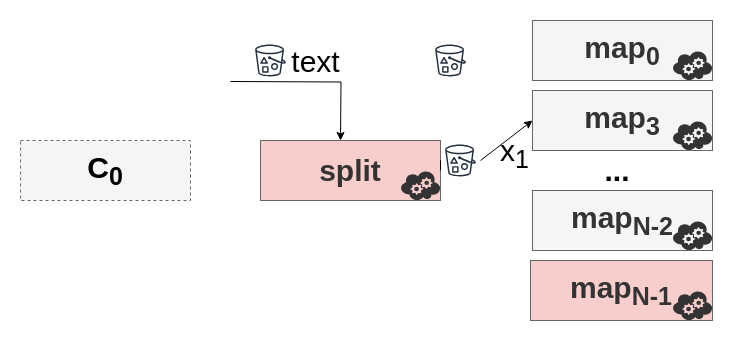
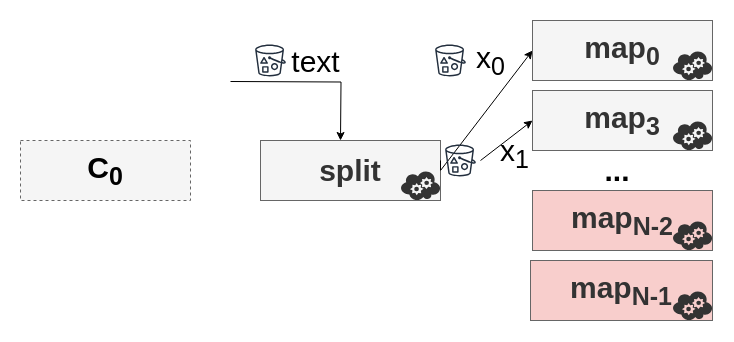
+ <mxCell id="2" value="&lt;font style=&quot;font-size: 30px&quot;&gt;x&lt;sub&gt;0&lt;/sub&gt;&lt;/font&gt;" style="rounded=0;orthogonalLoop=1;jettySize=auto;html=1;exitX=1;exitY=0.5;exitDx=0;exitDy=0;entryX=0;entryY=0.5;entryDx=0;entryDy=0;labelBackgroundColor=none;" edge="1" parent="1" source="4" target="10"><mxGeometry x="0.557" y="27" relative="1" as="geometry"><mxPoint as="offset" /></mxGeometry></mxCell>
- <mxCell id="4" value="&lt;font style=&quot;font-size: 30px&quot;&gt;split&lt;/font&gt;" style="rounded=0;whiteSpace=wrap;html=1;fillColor=#f8cecc;strokeColor=#666666;fontColor=#333333;fontStyle=1;" vertex="1" parent="1"><mxGeometry x="260" y="140" width="180" height="60" as="geometry" /></mxCell>
+ <mxCell id="4" value="&lt;font style=&quot;font-size: 30px&quot;&gt;split&lt;/font&gt;" style="rounded=0;whiteSpace=wrap;html=1;fillColor=#f5f5f5;strokeColor=#666666;fontColor=#333333;fontStyle=1" vertex="1" parent="1"><mxGeometry x="260" y="140" width="180" height="60" as="geometry" /></mxCell>
- <mxCell id="14" value="&lt;font style=&quot;font-size: 30px&quot;&gt;map&lt;sub&gt;N-2&lt;/sub&gt;&lt;/font&gt;" style="rounded=0;whiteSpace=wrap;html=1;fillColor=#f5f5f5;strokeColor=#666666;fontColor=#333333;fontStyle=1" vertex="1" parent="1"><mxGeometry x="532" y="190" width="180" height="60" as="geometry" /></mxCell>
+ <mxCell id="14" value="&lt;font style=&quot;font-size: 30px&quot;&gt;map&lt;sub&gt;N-2&lt;/sub&gt;&lt;/font&gt;" style="rounded=0;whiteSpace=wrap;html=1;fillColor=#f8cecc;strokeColor=#666666;fontColor=#333333;fontStyle=1;" vertex="1" parent="1"><mxGeometry x="532" y="190" width="180" height="60" as="geometry" /></mxCell>
